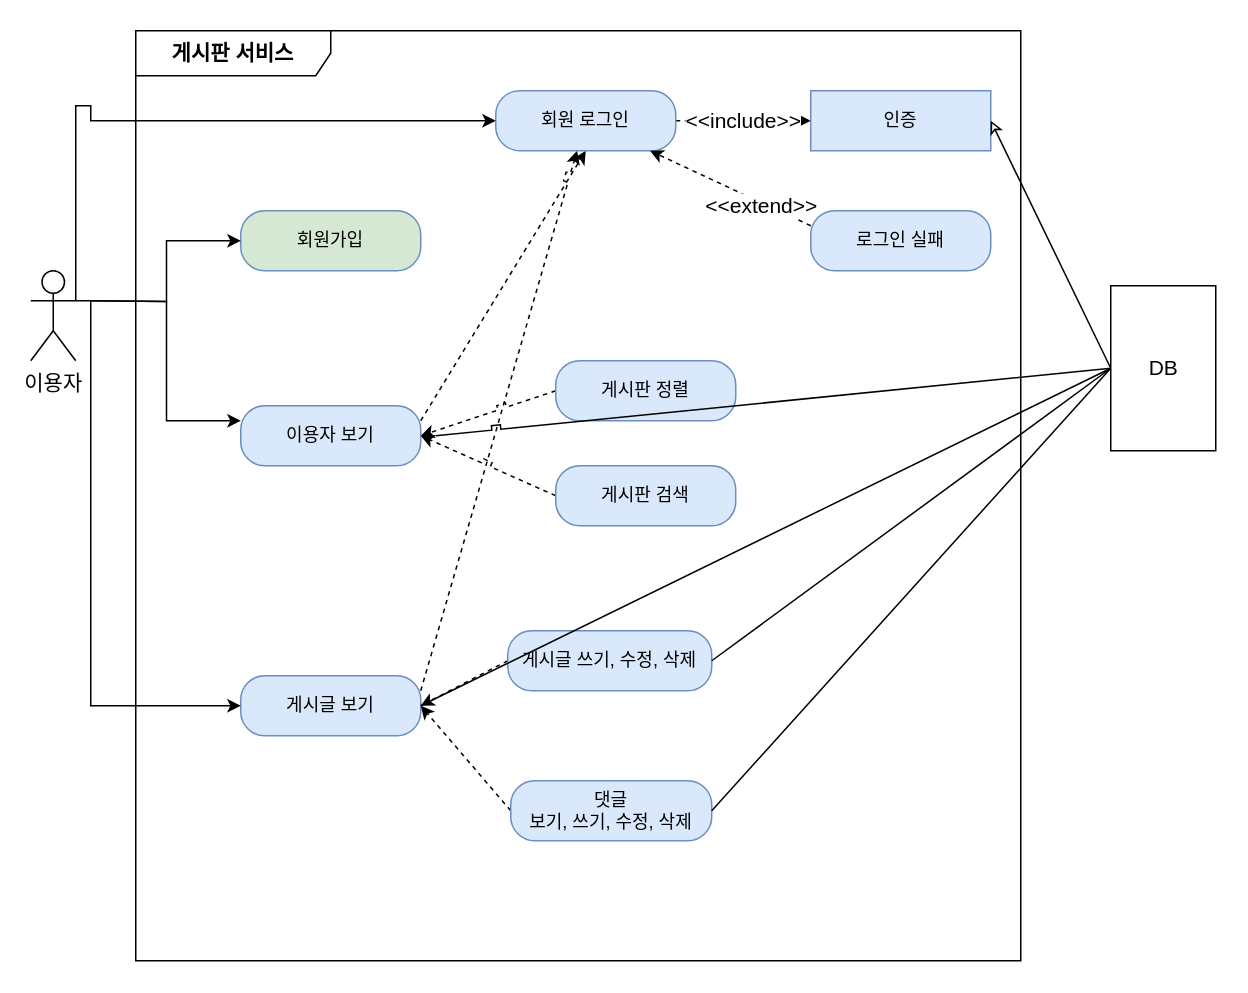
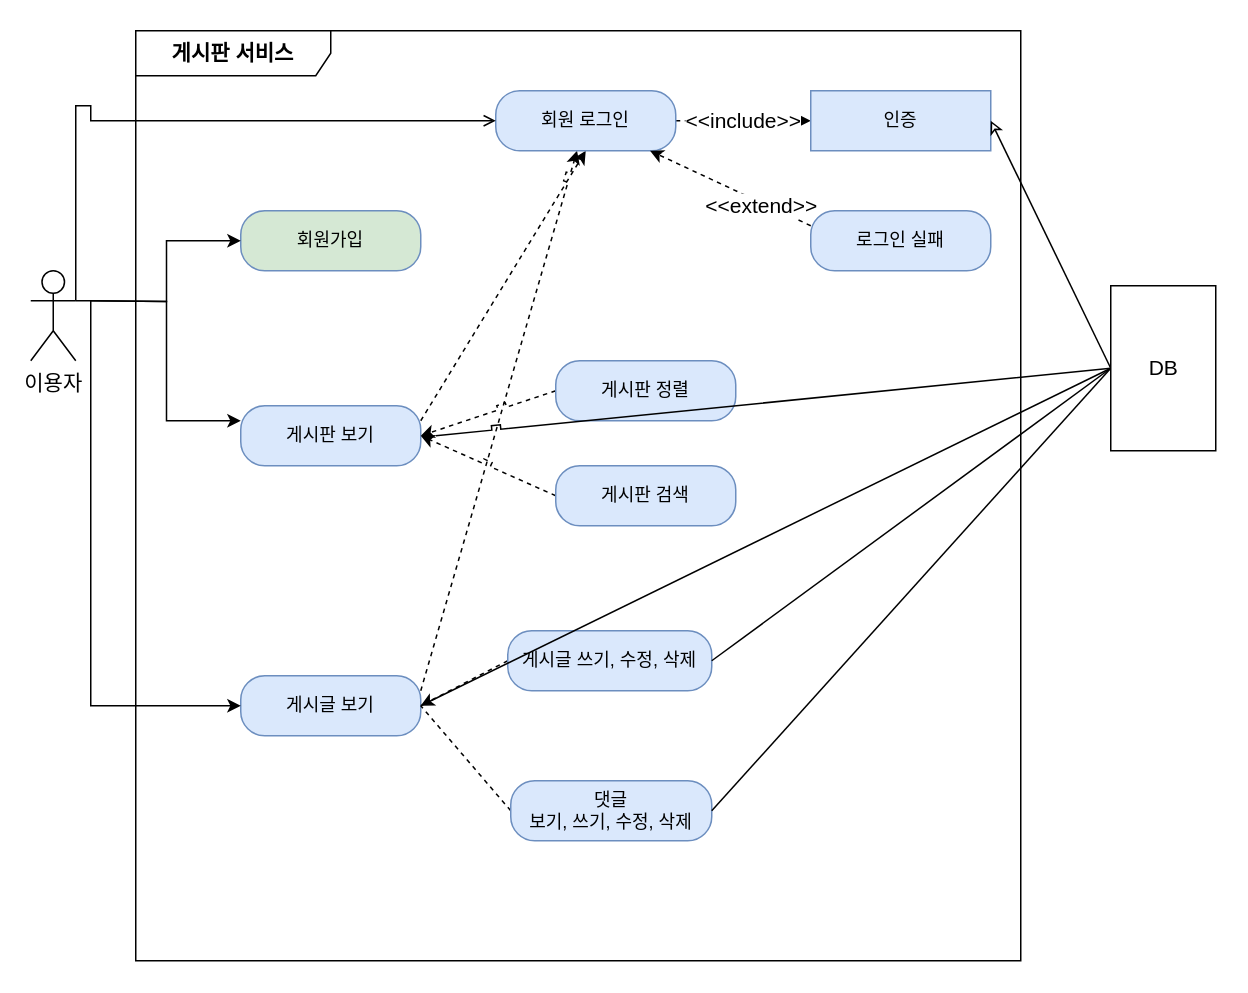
- <mxCell id="25" style="edgeStyle=orthogonalEdgeStyle;rounded=0;orthogonalLoop=1;jettySize=auto;html=1;exitX=1;exitY=0.333;exitDx=0;exitDy=0;exitPerimeter=0;entryX=0;entryY=0.5;entryDx=0;entryDy=0;fontSize=14;" edge="1" parent="1" source="26" target="9"><mxGeometry relative="1" as="geometry"><Array as="points"><mxPoint x="60" y="70" /></Array></mxGeometry></mxCell>
+ <mxCell id="25" style="edgeStyle=orthogonalEdgeStyle;rounded=0;orthogonalLoop=1;jettySize=auto;html=1;exitX=1;exitY=0.333;exitDx=0;exitDy=0;exitPerimeter=0;entryX=0;entryY=0.5;entryDx=0;entryDy=0;fontSize=14;endArrow=open;" edge="1" parent="1" source="26" target="9"><mxGeometry relative="1" as="geometry"><Array as="points"><mxPoint x="60" y="70" /></Array></mxGeometry></mxCell>
- <mxCell id="4" value="이용자 보기" style="rounded=1;whiteSpace=wrap;html=1;arcSize=40;fillColor=#dae8fc;strokeColor=#6c8ebf;" vertex="1" parent="1"><mxGeometry x="160" y="270" width="120" height="40" as="geometry" /></mxCell>
+ <mxCell id="4" value="게시판 보기" style="rounded=1;whiteSpace=wrap;html=1;arcSize=40;fillColor=#dae8fc;strokeColor=#6c8ebf;" vertex="1" parent="1"><mxGeometry x="160" y="270" width="120" height="40" as="geometry" /></mxCell>
- <mxCell id="20" style="edgeStyle=none;rounded=0;jumpStyle=sharp;orthogonalLoop=1;jettySize=auto;html=1;exitX=0;exitY=0.5;exitDx=0;exitDy=0;entryX=1;entryY=0.5;entryDx=0;entryDy=0;dashed=1;fontSize=14;endArrow=classic;endFill=1;" edge="1" parent="1" source="21" target="7"><mxGeometry relative="1" as="geometry" /></mxCell>
+ <mxCell id="20" style="edgeStyle=none;rounded=0;jumpStyle=sharp;orthogonalLoop=1;jettySize=auto;html=1;exitX=0;exitY=0.5;exitDx=0;exitDy=0;entryX=1;entryY=0.5;entryDx=0;entryDy=0;dashed=1;fontSize=14;endArrow=none;endFill=1;" edge="1" parent="1" source="21" target="7"><mxGeometry relative="1" as="geometry" /></mxCell>
